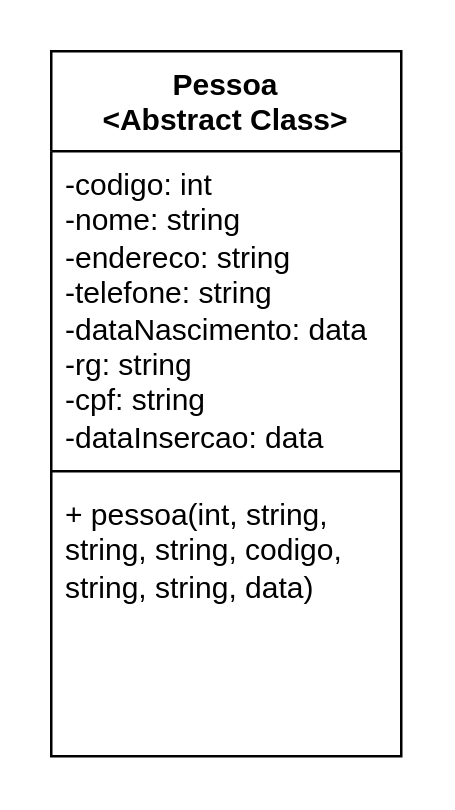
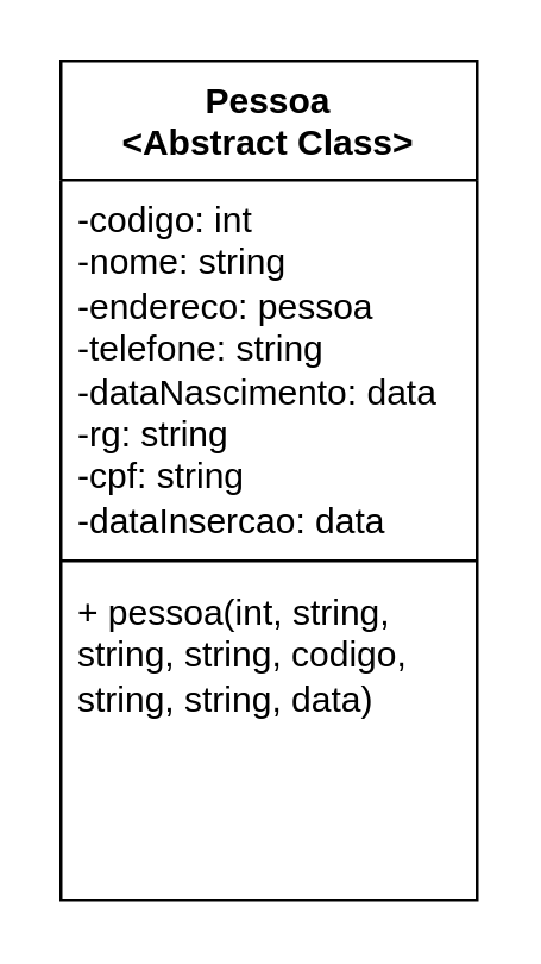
- <mxCell id="3" value="-codigo: int&lt;br&gt;-nome: string&lt;br&gt;-endereco: string&lt;br&gt;-telefone: string&lt;br&gt;-dataNascimento: data&lt;br&gt;-rg: string&lt;br&gt;-cpf: string&lt;br&gt;-dataInsercao: data" style="text;strokeColor=none;fillColor=none;align=left;verticalAlign=top;spacingLeft=4;spacingRight=4;overflow=hidden;rotatable=0;points=[[0,0.5],[1,0.5]];portConstraint=eastwest;whiteSpace=wrap;html=1;" vertex="1" parent="2"><mxGeometry y="40" width="140" height="124" as="geometry" /></mxCell>
+ <mxCell id="3" value="-codigo: int&lt;br&gt;-nome: string&lt;br&gt;-endereco: pessoa&lt;br&gt;-telefone: string&lt;br&gt;-dataNascimento: data&lt;br&gt;-rg: string&lt;br&gt;-cpf: string&lt;br&gt;-dataInsercao: data" style="text;strokeColor=none;fillColor=none;align=left;verticalAlign=top;spacingLeft=4;spacingRight=4;overflow=hidden;rotatable=0;points=[[0,0.5],[1,0.5]];portConstraint=eastwest;whiteSpace=wrap;html=1;" vertex="1" parent="2"><mxGeometry y="40" width="140" height="124" as="geometry" /></mxCell>
